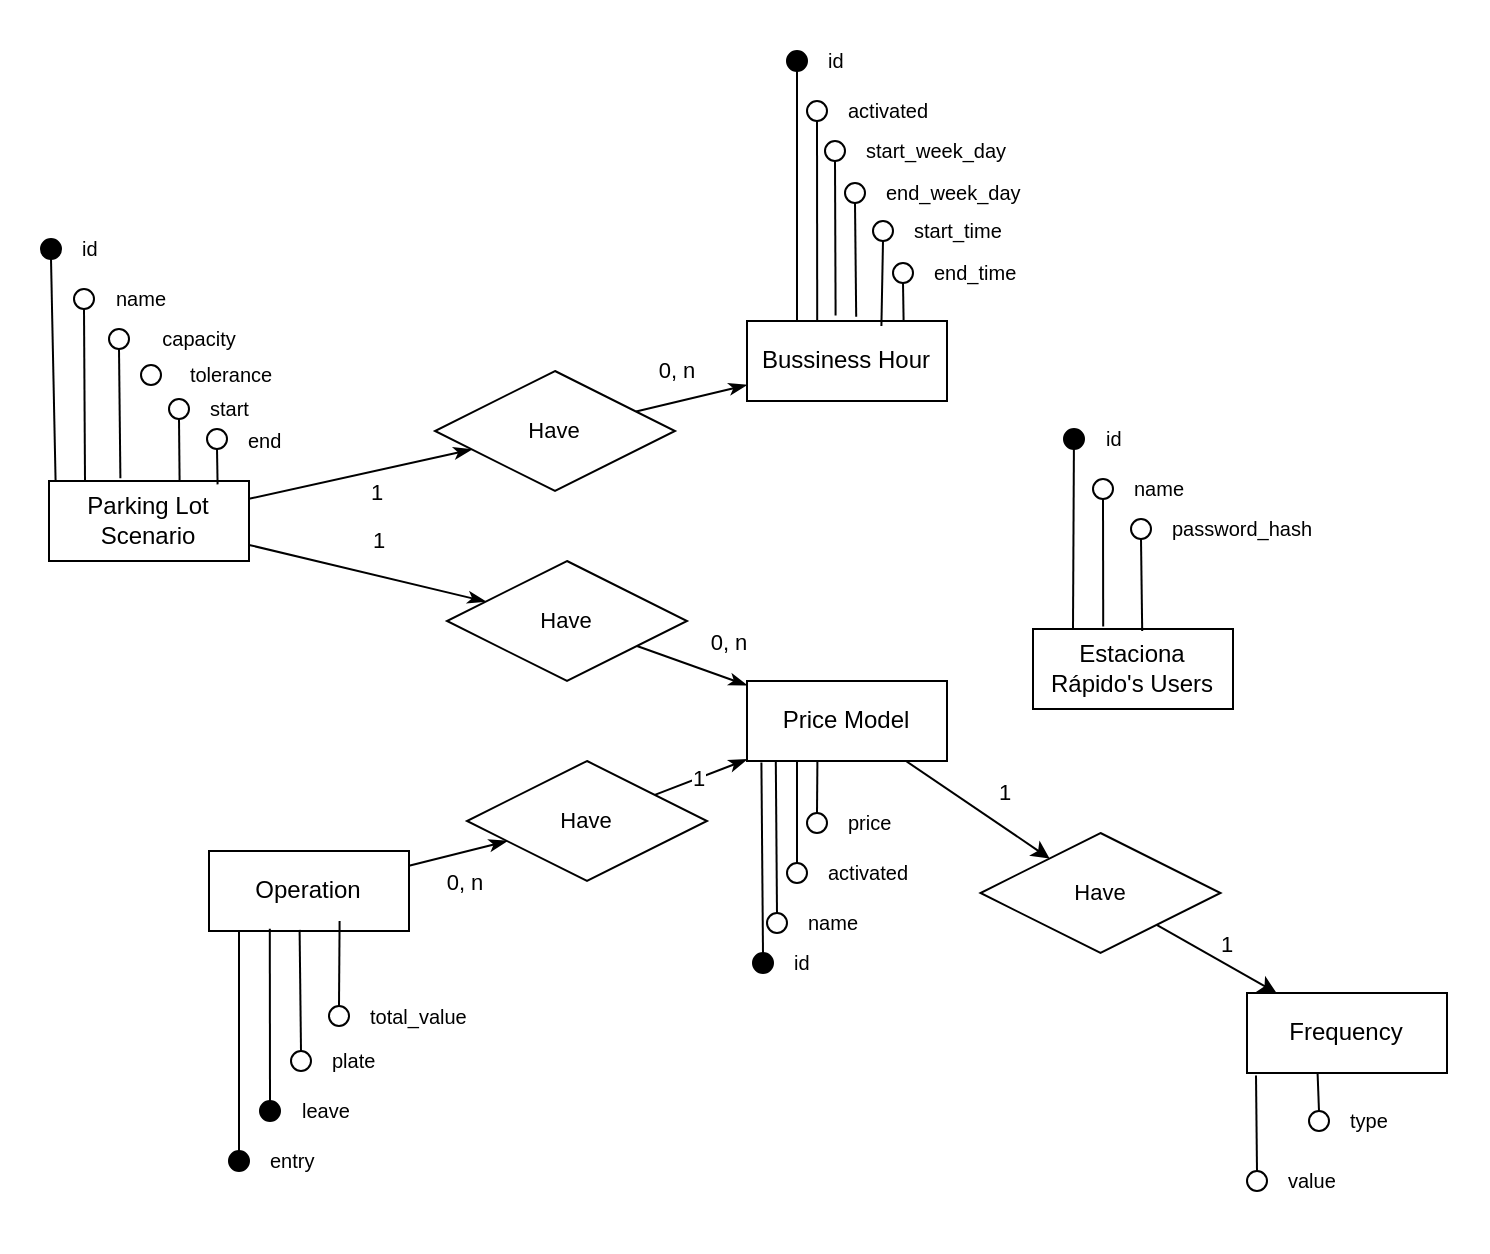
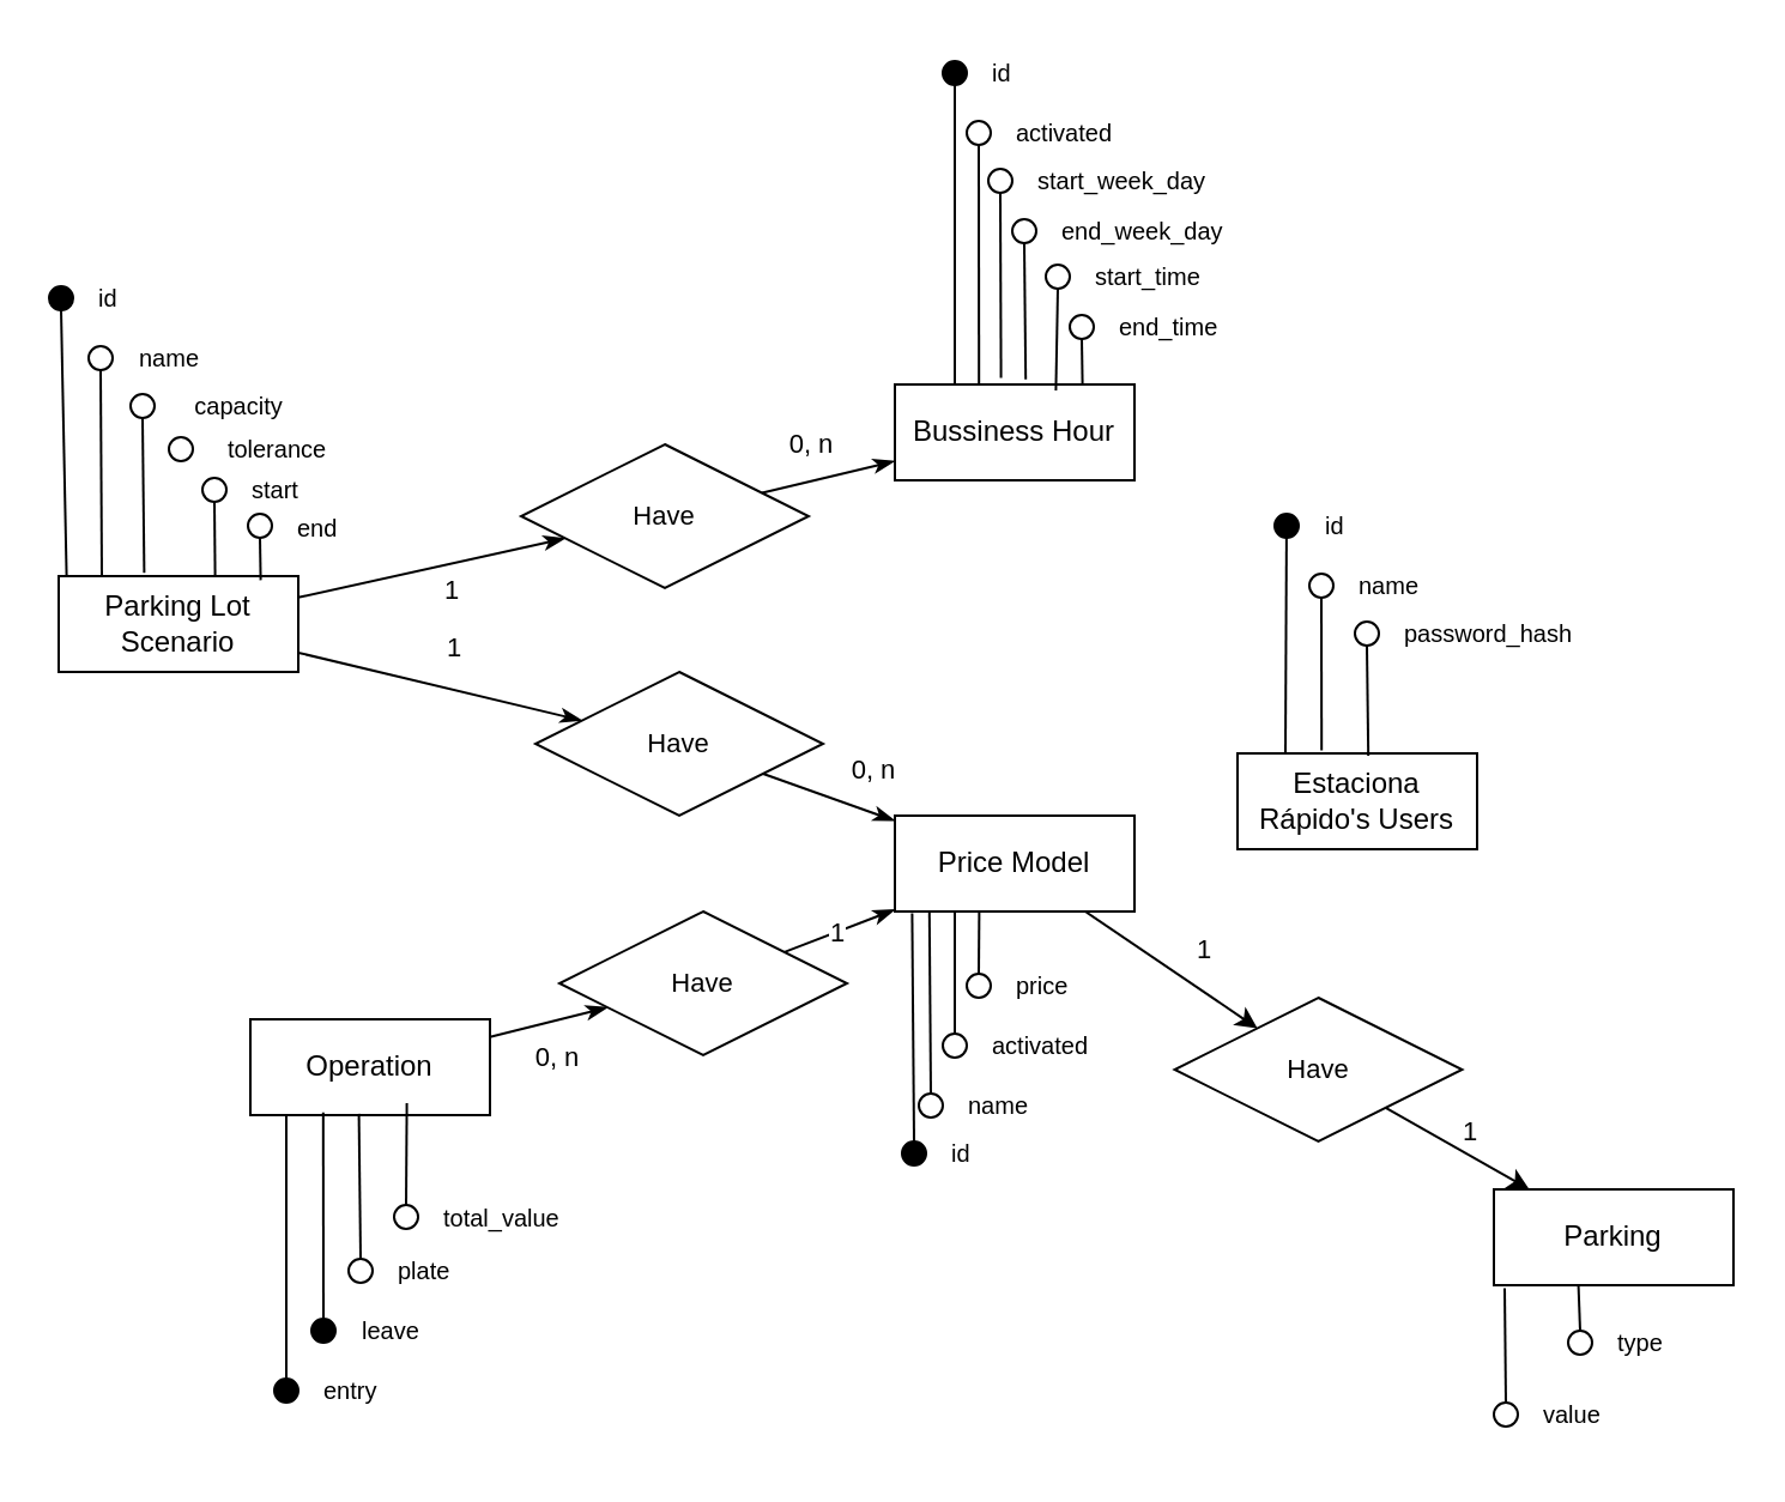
- <mxCell id="114" value="Frequency" style="whiteSpace=wrap;html=1;align=center;" parent="1" vertex="1"><mxGeometry x="623" y="496" width="100" height="40" as="geometry" /></mxCell>
+ <mxCell id="114" value="Parking" style="whiteSpace=wrap;html=1;align=center;" parent="1" vertex="1"><mxGeometry x="623" y="496" width="100" height="40" as="geometry" /></mxCell>
